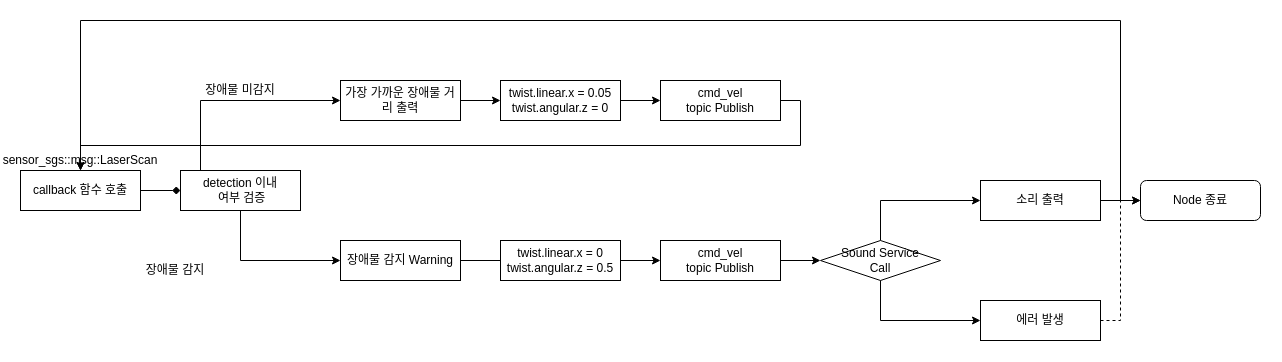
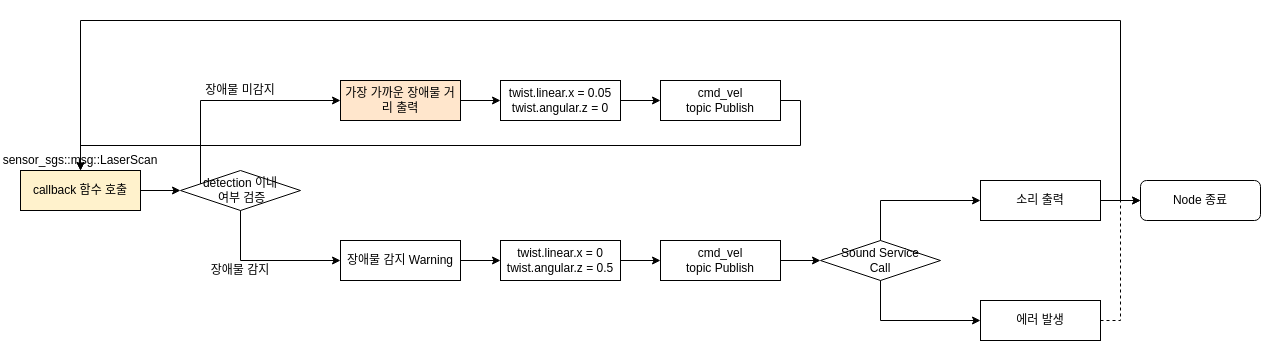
- <mxCell id="21" value="가장 가까운 장애물 거리 출력" style="rounded=0;whiteSpace=wrap;html=1;" vertex="1" parent="20"><mxGeometry width="120" height="40" as="geometry" /></mxCell>
+ <mxCell id="21" value="가장 가까운 장애물 거리 출력" style="rounded=0;whiteSpace=wrap;html=1;fillColor=#ffe6cc;" vertex="1" parent="20"><mxGeometry width="120" height="40" as="geometry" /></mxCell>
- <mxCell id="2" value="callback 함수 호출" style="rounded=0;whiteSpace=wrap;html=1;" vertex="1" parent="1"><mxGeometry x="20" y="170" width="120" height="40" as="geometry" /></mxCell>
+ <mxCell id="2" value="callback 함수 호출" style="rounded=0;whiteSpace=wrap;html=1;fillColor=#fff2cc;" vertex="1" parent="1"><mxGeometry x="20" y="170" width="120" height="40" as="geometry" /></mxCell>
- <mxCell id="4" style="edgeStyle=orthogonalEdgeStyle;rounded=0;orthogonalLoop=1;jettySize=auto;html=1;exitX=1;exitY=0.5;exitDx=0;exitDy=0;endArrow=diamond;" edge="1" parent="1" source="2" target="3"><mxGeometry x="10" y="150" as="geometry" /></mxCell>
+ <mxCell id="4" style="edgeStyle=orthogonalEdgeStyle;rounded=0;orthogonalLoop=1;jettySize=auto;html=1;exitX=1;exitY=0.5;exitDx=0;exitDy=0;" edge="1" parent="1" source="2" target="3"><mxGeometry x="10" y="150" as="geometry" /></mxCell>
- <mxCell id="3" value="detection 이내&lt;br&gt;&amp;nbsp;여부 검증" style="whiteSpace=wrap;html=1;rounded=0;" vertex="1" parent="1"><mxGeometry x="180" y="170" width="120" height="40" as="geometry" /></mxCell>
+ <mxCell id="3" value="detection 이내&lt;br&gt;&amp;nbsp;여부 검증" style="rhombus;whiteSpace=wrap;html=1;" vertex="1" parent="1"><mxGeometry x="180" y="170" width="120" height="40" as="geometry" /></mxCell>
- <mxCell id="7" style="edgeStyle=orthogonalEdgeStyle;rounded=0;orthogonalLoop=1;jettySize=auto;html=1;exitX=1;exitY=0.5;exitDx=0;exitDy=0;endArrow=none;" edge="1" parent="1" source="22" target="25"><mxGeometry relative="1" as="geometry" /></mxCell>
+ <mxCell id="7" style="edgeStyle=orthogonalEdgeStyle;rounded=0;orthogonalLoop=1;jettySize=auto;html=1;exitX=1;exitY=0.5;exitDx=0;exitDy=0;" edge="1" parent="1" source="22" target="25"><mxGeometry relative="1" as="geometry" /></mxCell>
- <mxCell id="15" value="장애물 감지" style="text;html=1;strokeColor=none;fillColor=none;align=center;verticalAlign=middle;whiteSpace=wrap;rounded=0;" vertex="1" parent="1"><mxGeometry x="135" y="260" width="80" height="20" as="geometry" /></mxCell>
+ <mxCell id="15" value="장애물 감지" style="text;html=1;strokeColor=none;fillColor=none;align=center;verticalAlign=middle;whiteSpace=wrap;rounded=0;" vertex="1" parent="1"><mxGeometry x="200" y="260" width="80" height="20" as="geometry" /></mxCell>
